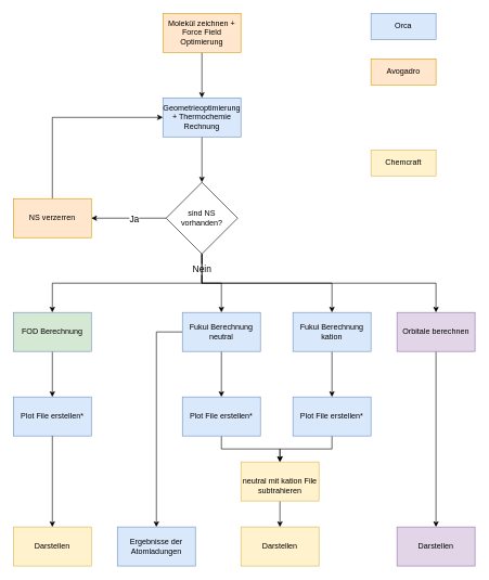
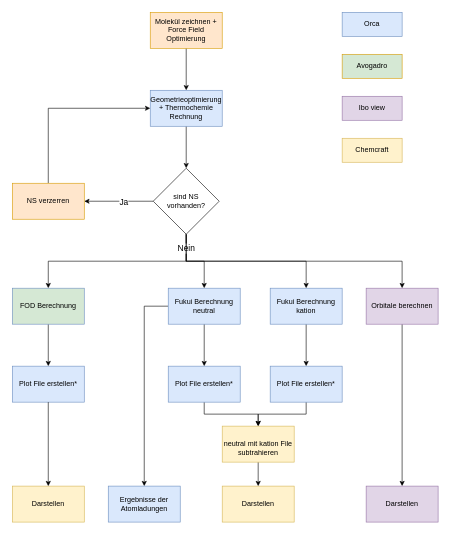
- <mxCell id="35" value="Avogadro" style="rounded=0;whiteSpace=wrap;html=1;fillColor=#ffe6cc;strokeColor=#d79b00;" parent="1" vertex="1"><mxGeometry x="570" y="90" width="100" height="40" as="geometry" /></mxCell>
+ <mxCell id="35" value="Avogadro" style="rounded=0;whiteSpace=wrap;html=1;fillColor=#d5e8d4;strokeColor=#d79b00;" parent="1" vertex="1"><mxGeometry x="570" y="90" width="100" height="40" as="geometry" /></mxCell>
+ <mxCell id="36" value="Ibo view" style="rounded=0;whiteSpace=wrap;html=1;fillColor=#e1d5e7;strokeColor=#9673a6;" parent="1" vertex="1"><mxGeometry x="570" y="160" width="100" height="40" as="geometry" /></mxCell>
